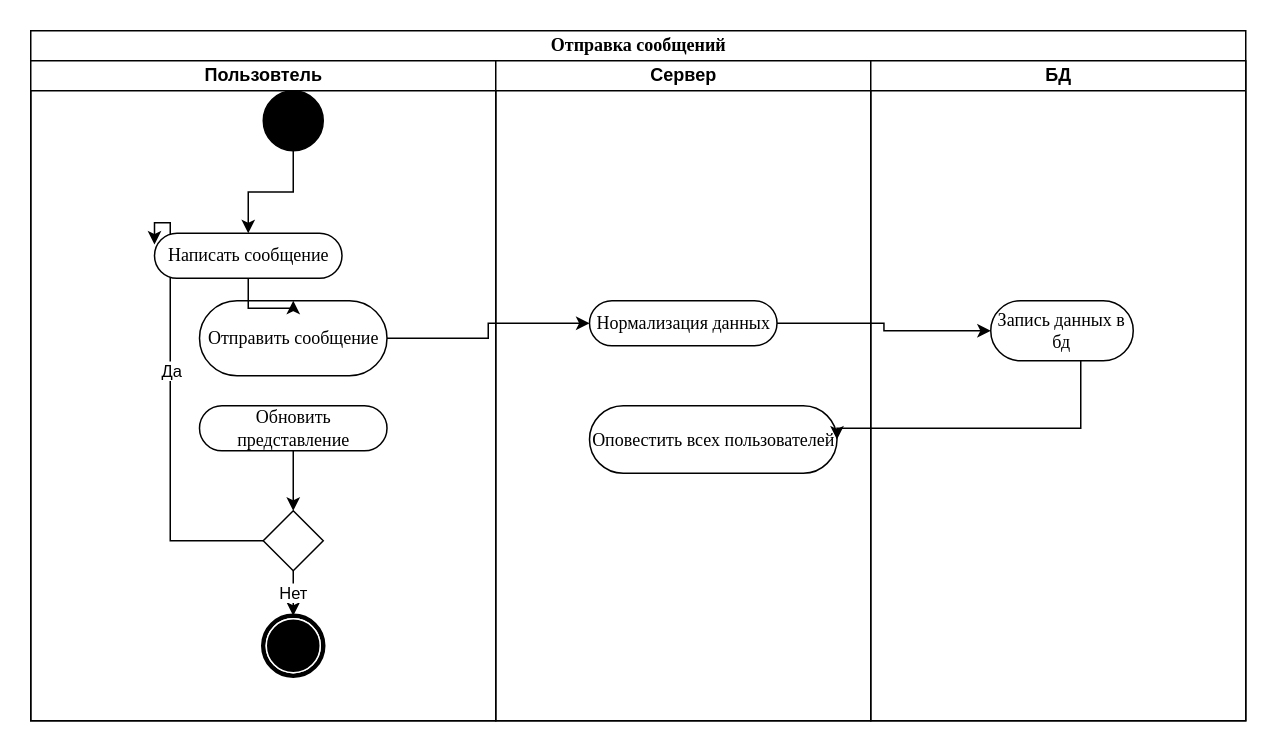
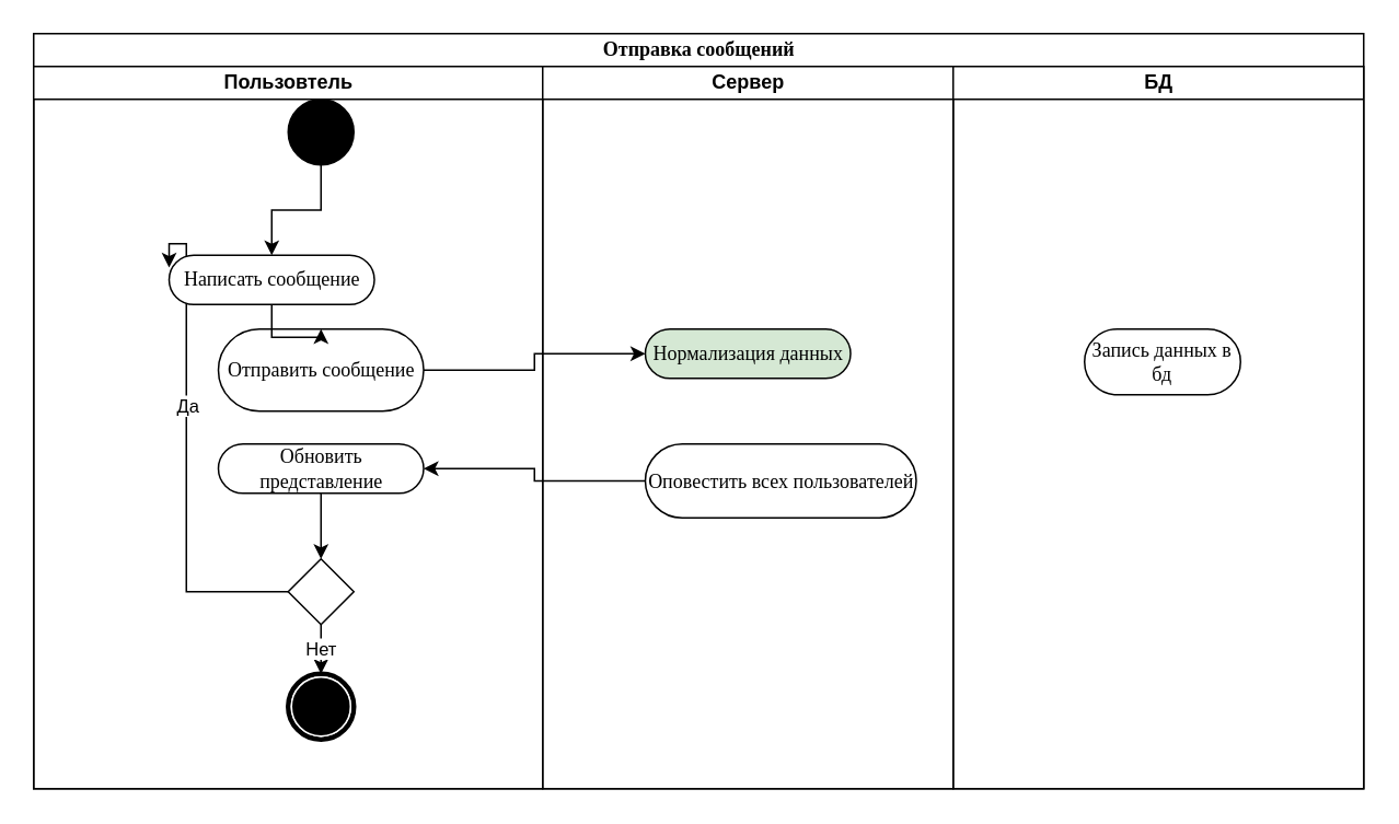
- <mxCell id="17" value="Нормализация данных" style="rounded=1;whiteSpace=wrap;html=1;shadow=0;comic=0;labelBackgroundColor=none;strokeWidth=1;fontFamily=Verdana;fontSize=12;align=center;arcSize=50;" parent="16" vertex="1"><mxGeometry x="62.5" y="160" width="125" height="30" as="geometry" /></mxCell>
+ <mxCell id="17" value="Нормализация данных" style="rounded=1;whiteSpace=wrap;html=1;shadow=0;comic=0;labelBackgroundColor=none;strokeWidth=1;fontFamily=Verdana;fontSize=12;align=center;arcSize=50;fillColor=#d5e8d4;" parent="16" vertex="1"><mxGeometry x="62.5" y="160" width="125" height="30" as="geometry" /></mxCell>
- <mxCell id="22" style="edgeStyle=orthogonalEdgeStyle;rounded=0;orthogonalLoop=1;jettySize=auto;html=1;" parent="2" source="17" target="20" edge="1"><mxGeometry relative="1" as="geometry" /></mxCell>
- <mxCell id="24" style="edgeStyle=orthogonalEdgeStyle;rounded=0;orthogonalLoop=1;jettySize=auto;html=1;entryX=1;entryY=0.5;entryDx=0;entryDy=0;" parent="2" source="20" target="18" edge="1"><mxGeometry relative="1" as="geometry"><Array as="points"><mxPoint x="700" y="265" /></Array></mxGeometry></mxCell>
+ <mxCell id="23" style="edgeStyle=orthogonalEdgeStyle;rounded=0;orthogonalLoop=1;jettySize=auto;html=1;entryX=1;entryY=0.5;entryDx=0;entryDy=0;" parent="2" source="18" target="9" edge="1"><mxGeometry relative="1" as="geometry" /></mxCell>
